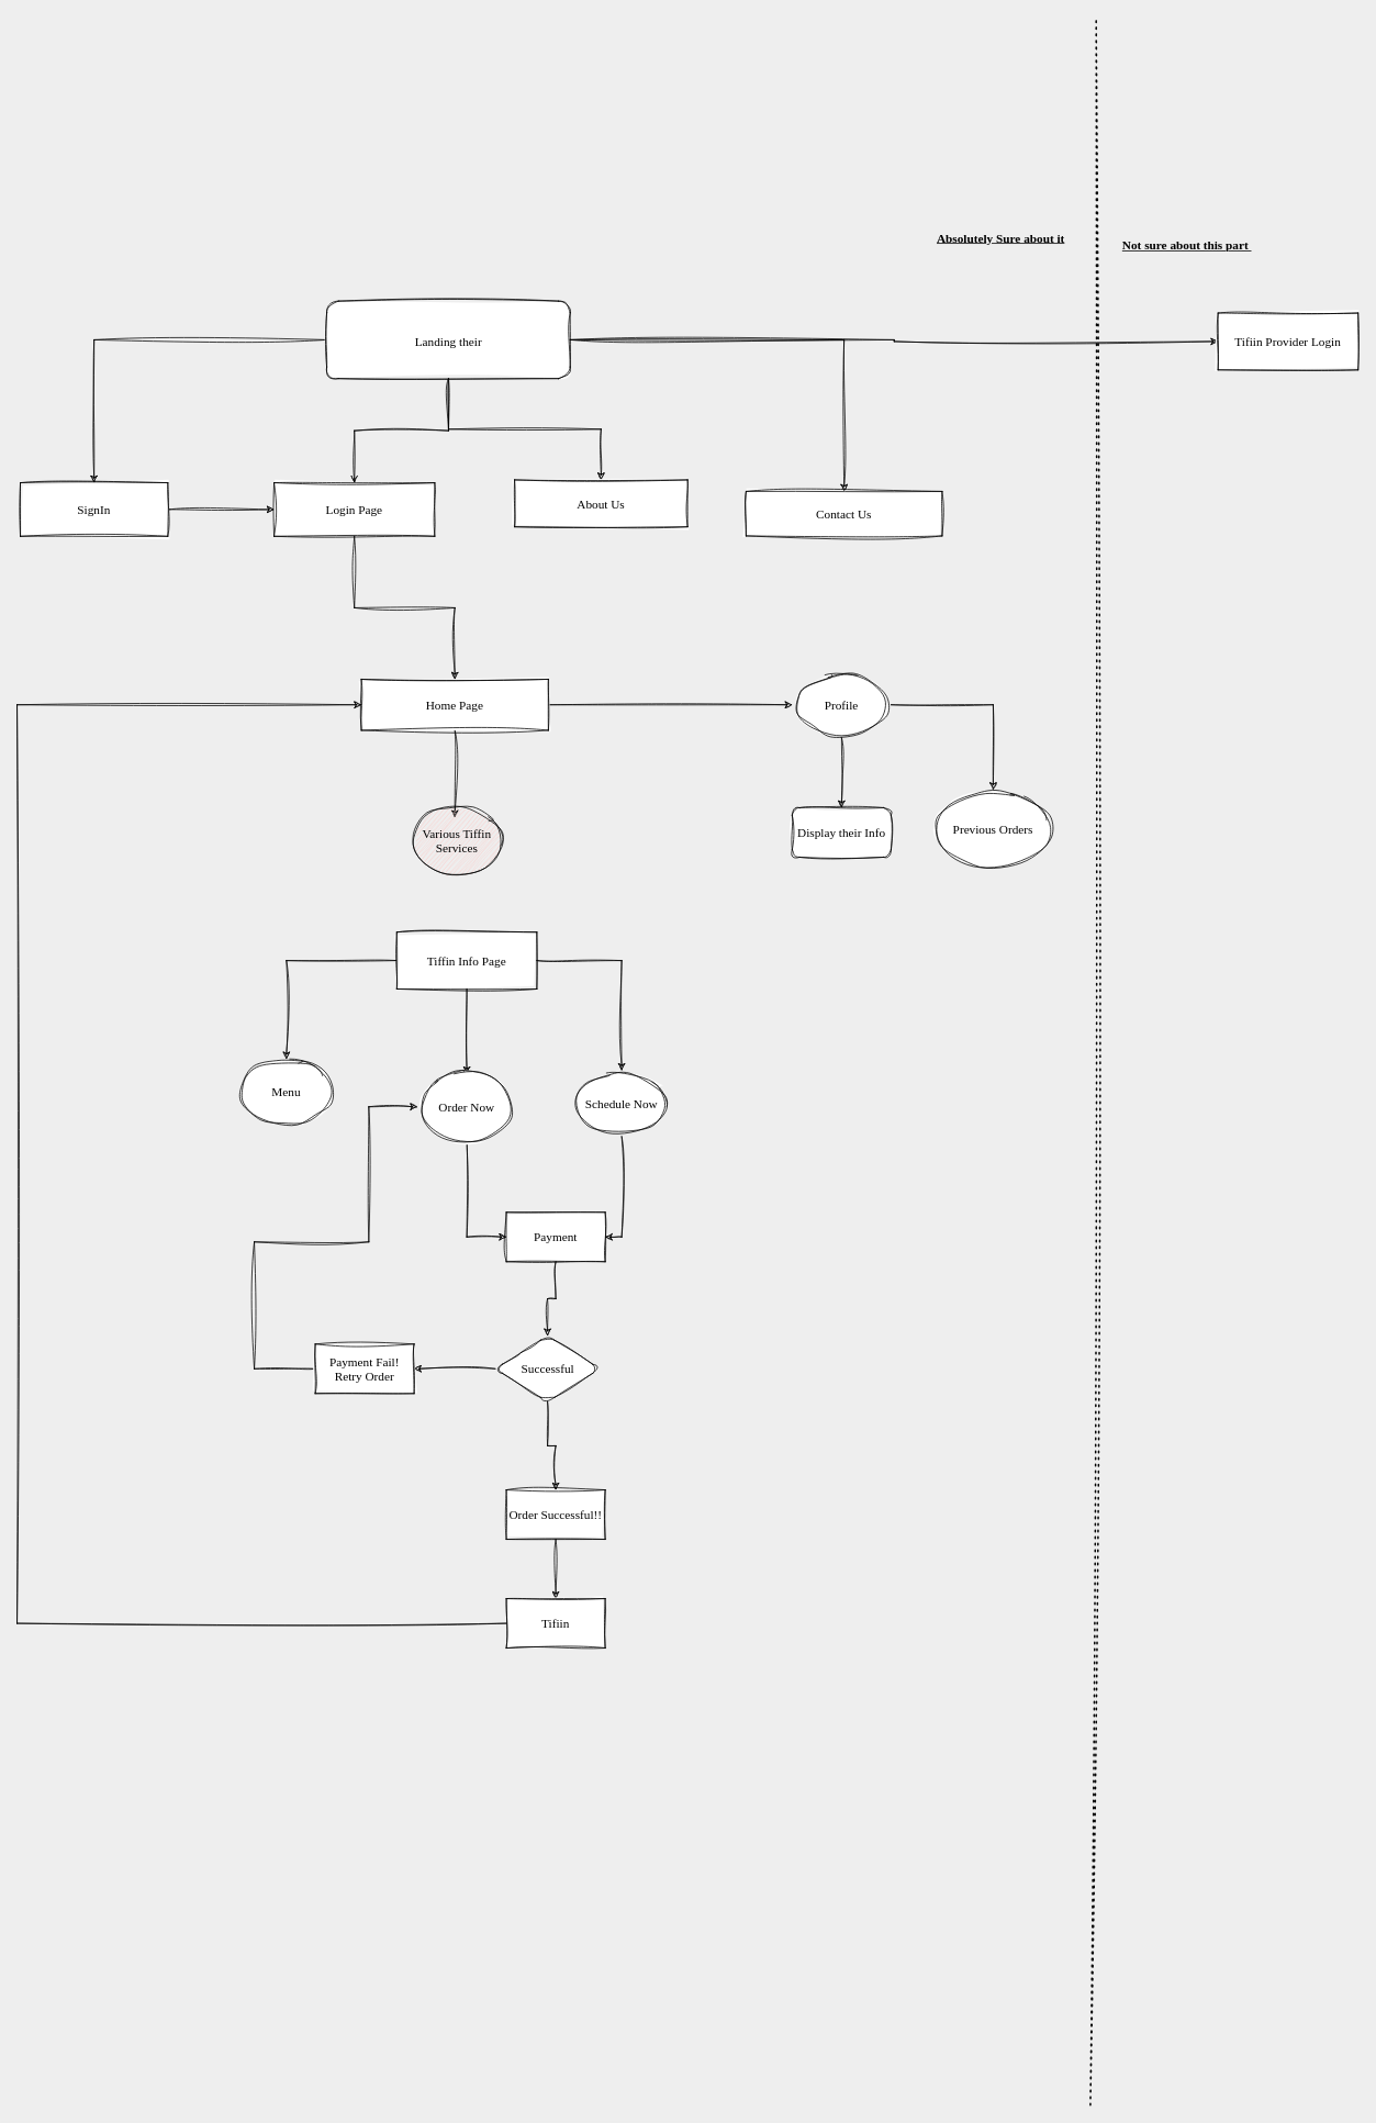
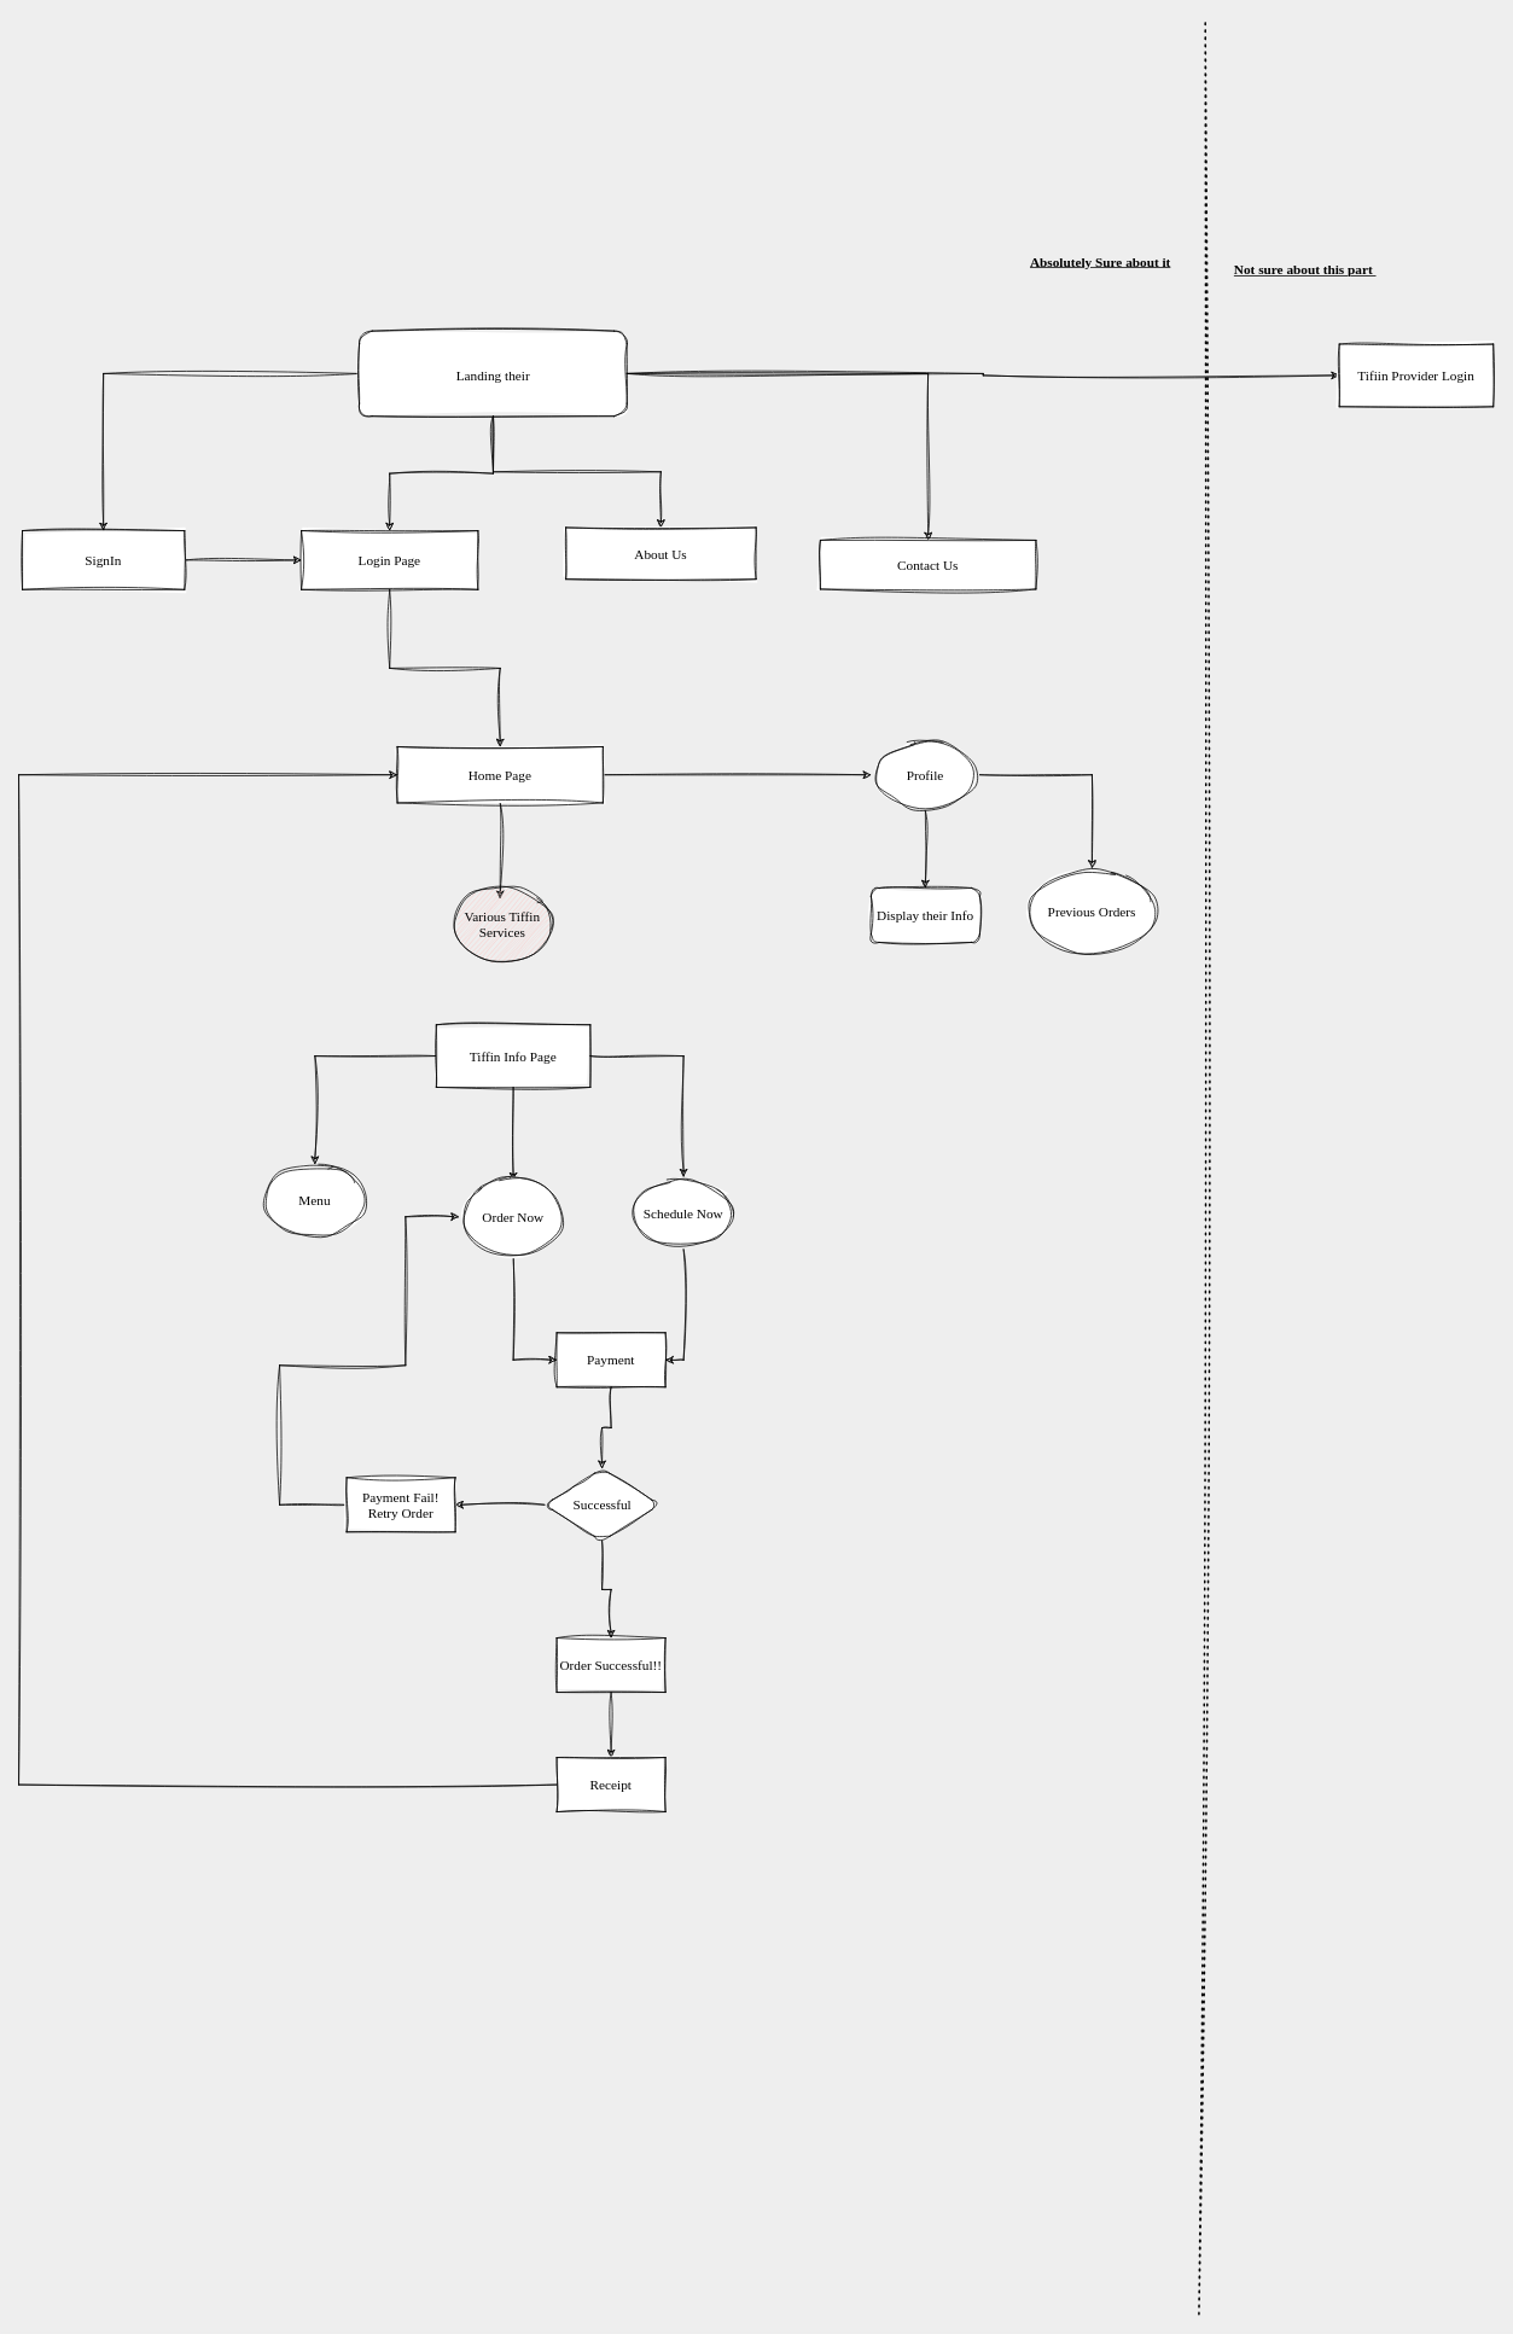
- <mxCell id="3" style="edgeStyle=orthogonalEdgeStyle;rounded=0;sketch=1;hachureGap=4;jiggle=2;curveFitting=1;orthogonalLoop=1;jettySize=auto;html=1;entryX=0.5;entryY=0;entryDx=0;entryDy=0;fontFamily=Architects Daughter;fontSource=https%3A%2F%2Ffonts.googleapis.com%2Fcss%3Ffamily%3DArchitects%2BDaughter;fontSize=16;endArrow=open;" edge="1" parent="1" source="7" target="16"><mxGeometry relative="1" as="geometry" /></mxCell>
+ <mxCell id="3" style="edgeStyle=orthogonalEdgeStyle;rounded=0;sketch=1;hachureGap=4;jiggle=2;curveFitting=1;orthogonalLoop=1;jettySize=auto;html=1;entryX=0.5;entryY=0;entryDx=0;entryDy=0;fontFamily=Architects Daughter;fontSource=https%3A%2F%2Ffonts.googleapis.com%2Fcss%3Ffamily%3DArchitects%2BDaughter;fontSize=16;" edge="1" parent="1" source="7" target="16"><mxGeometry relative="1" as="geometry" /></mxCell>
- <mxCell id="40" value="Tifiin" style="rounded=0;whiteSpace=wrap;html=1;shadow=0;glass=0;sketch=1;hachureGap=4;jiggle=2;fontFamily=Architects Daughter;fontSource=https%3A%2F%2Ffonts.googleapis.com%2Fcss%3Ffamily%3DArchitects%2BDaughter;fontSize=15;labelBackgroundColor=none;" parent="1" vertex="1"><mxGeometry x="614" y="1940" width="120" height="60" as="geometry" /></mxCell>
+ <mxCell id="40" value="Receipt" style="rounded=0;whiteSpace=wrap;html=1;shadow=0;glass=0;sketch=1;hachureGap=4;jiggle=2;fontFamily=Architects Daughter;fontSource=https%3A%2F%2Ffonts.googleapis.com%2Fcss%3Ffamily%3DArchitects%2BDaughter;fontSize=15;labelBackgroundColor=none;" parent="1" vertex="1"><mxGeometry x="614" y="1940" width="120" height="60" as="geometry" /></mxCell>
